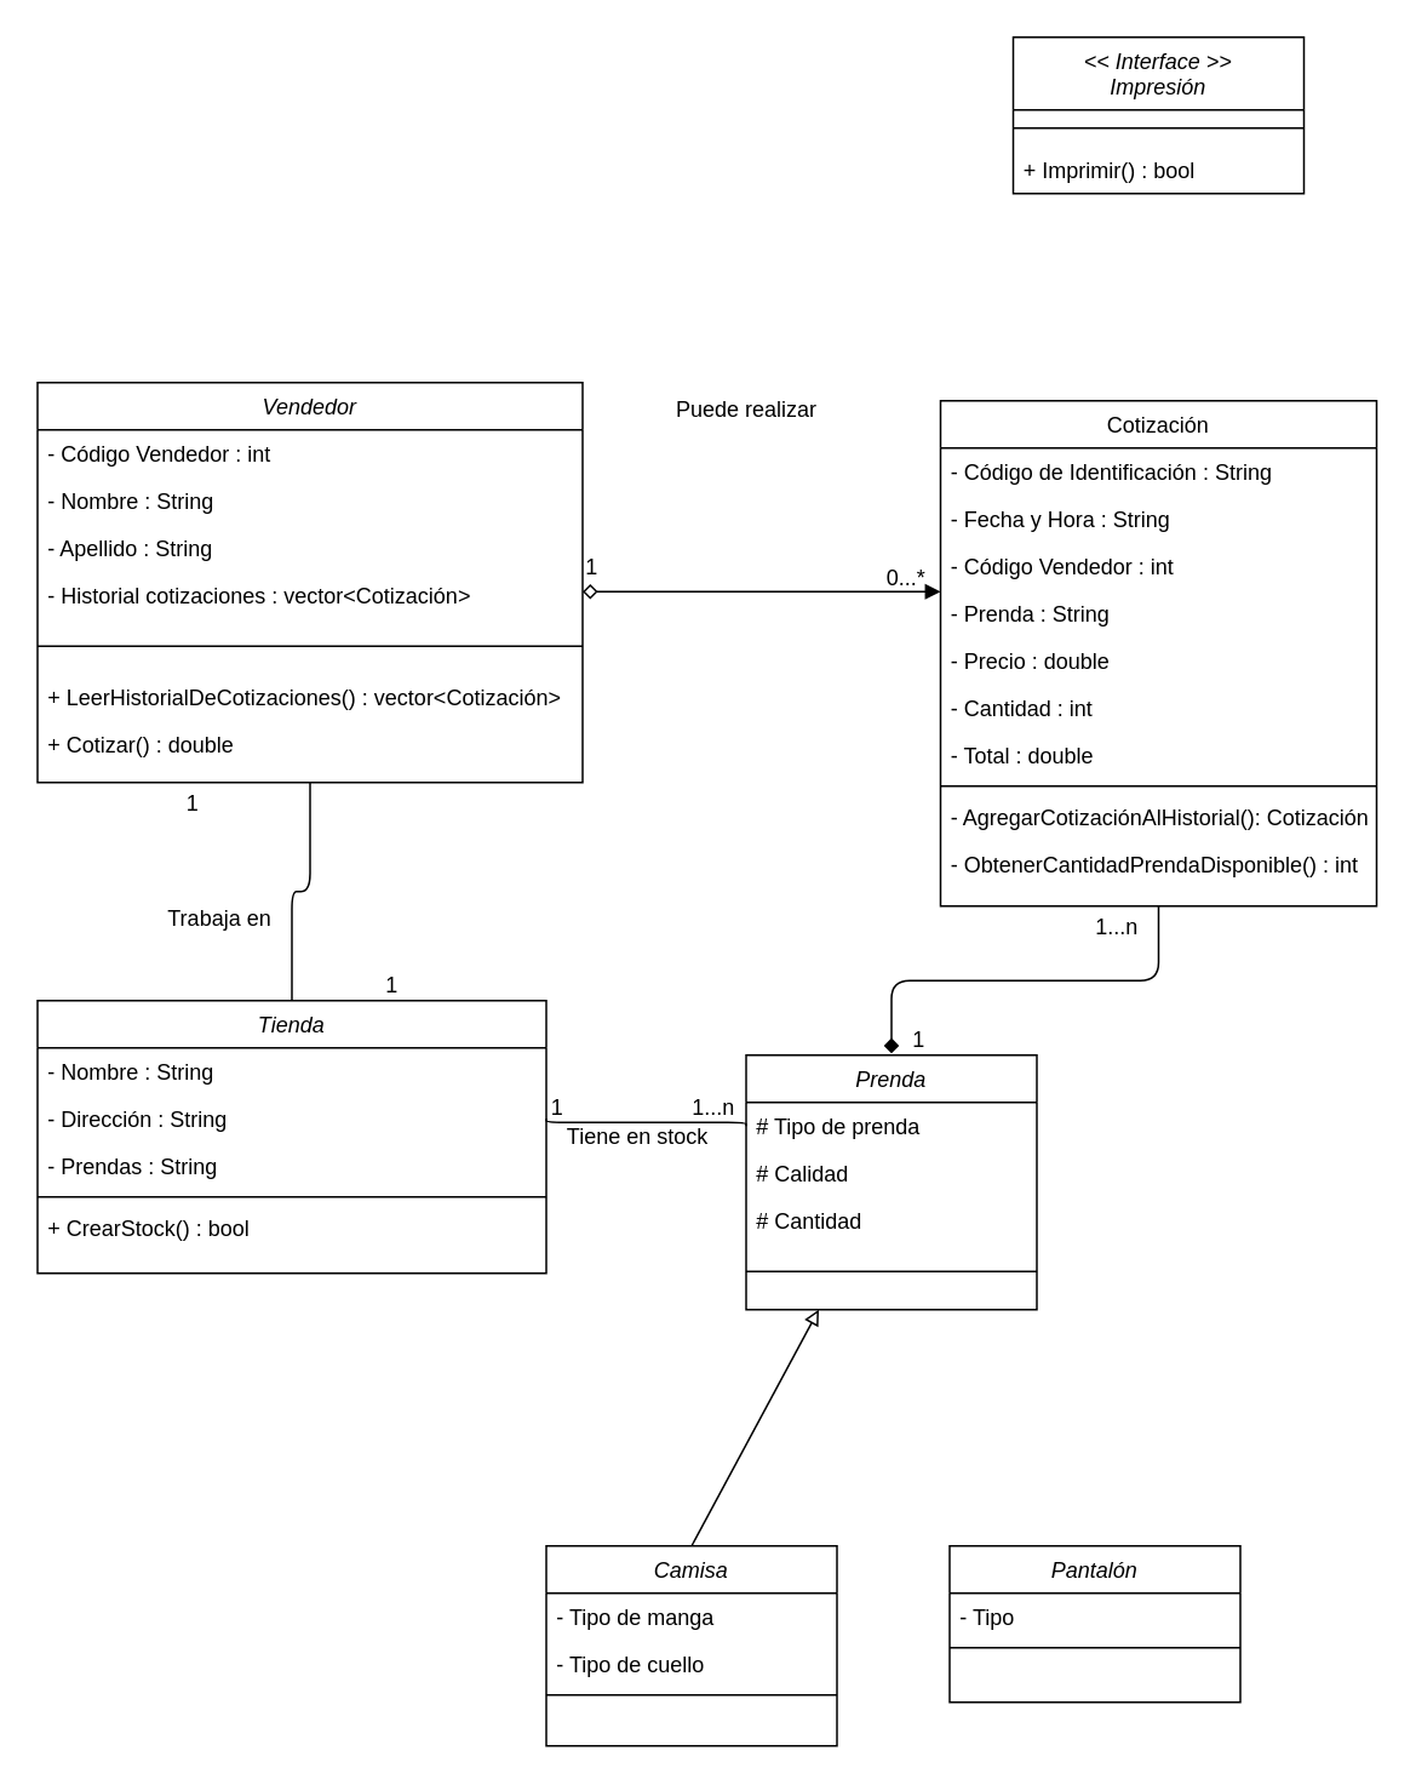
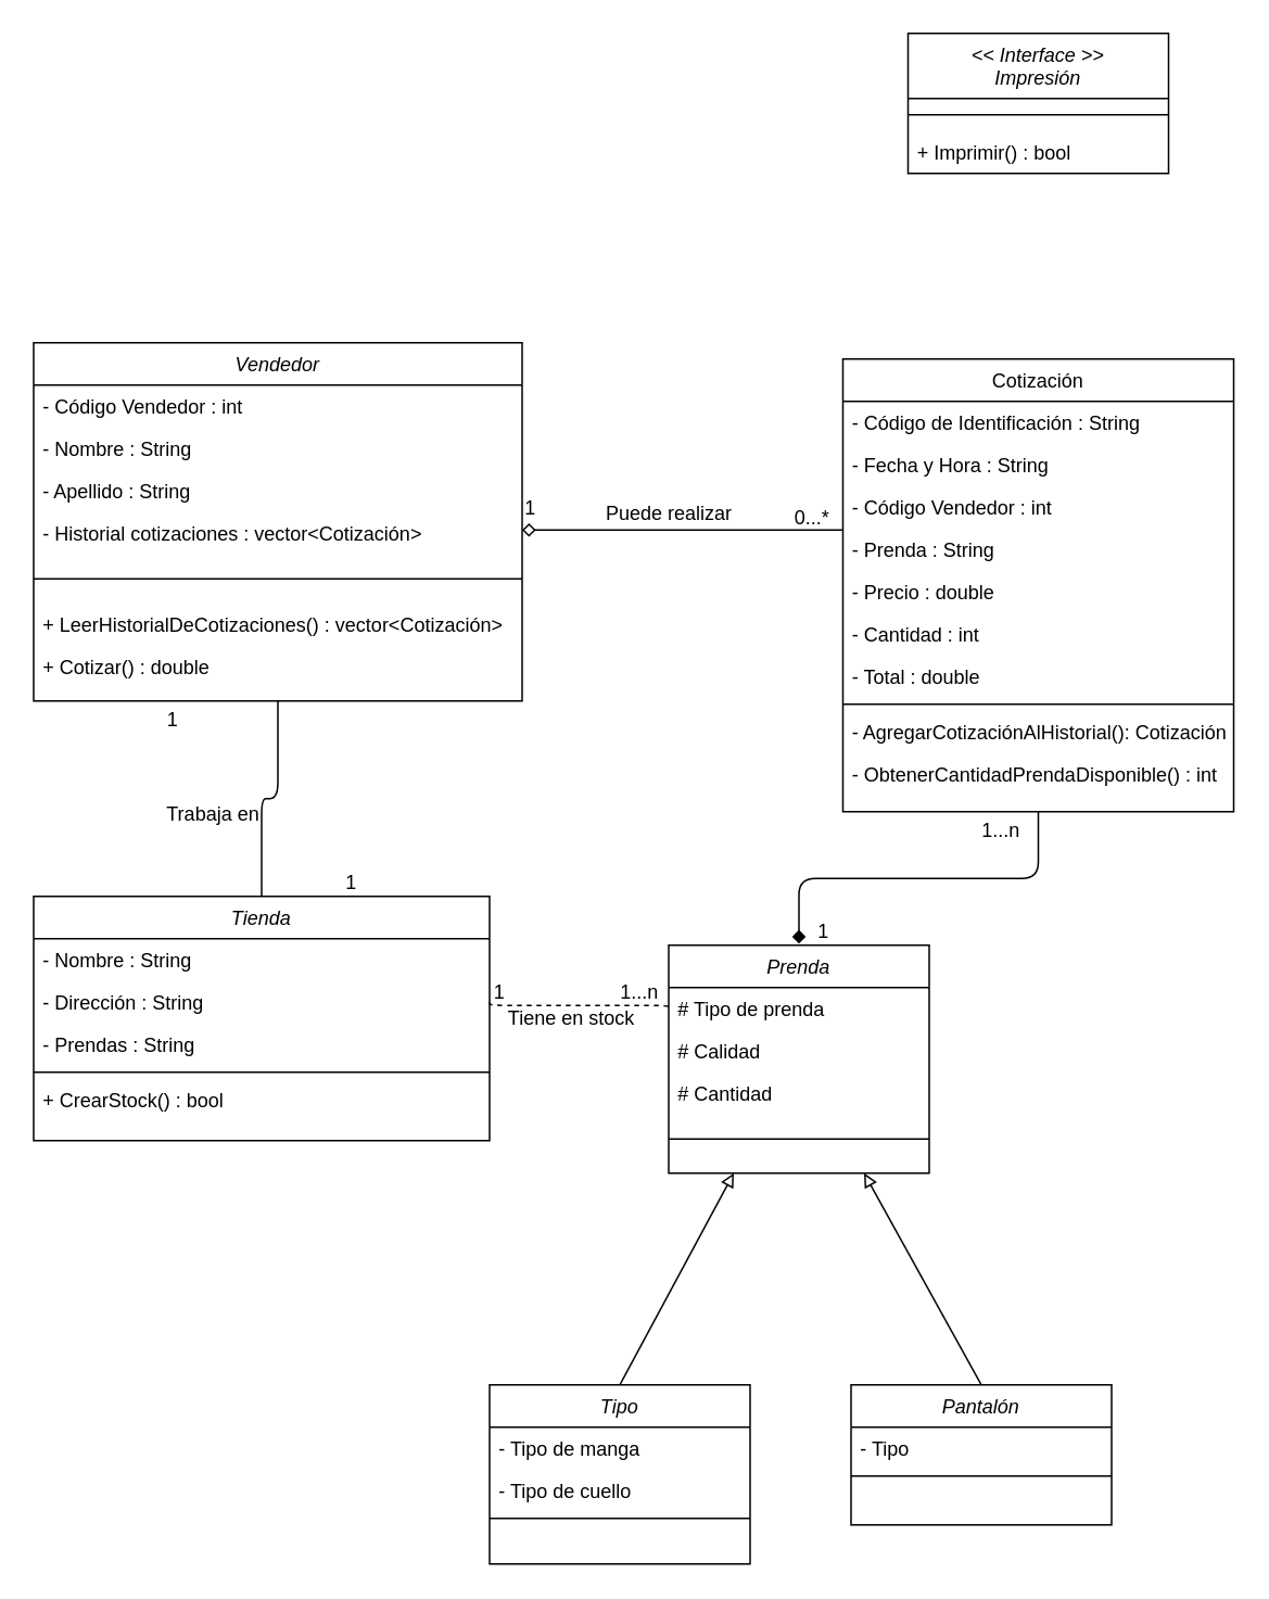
- <mxCell id="54" value="Puede realizar" style="text;html=1;align=center;verticalAlign=middle;resizable=0;points=[];autosize=1;strokeColor=none;fillColor=none;" vertex="1" parent="1"><mxGeometry x="360" y="210" width="100" height="30" as="geometry" /></mxCell>
+ <mxCell id="54" value="Puede realizar" style="text;html=1;align=center;verticalAlign=middle;resizable=0;points=[];autosize=1;strokeColor=none;fillColor=none;" vertex="1" parent="1"><mxGeometry x="360" y="300" width="100" height="30" as="geometry" /></mxCell>
- <mxCell id="21" value="" style="endArrow=block;html=1;shadow=0;fontFamily=Helvetica;fontSize=11;fontColor=default;align=center;endFill=1;strokeColor=default;strokeWidth=1;edgeStyle=elbowEdgeStyle;elbow=vertical;startArrow=diamond;startFill=0;" parent="1" source="2" target="10" edge="1"><mxGeometry x="0.5" y="41" relative="1" as="geometry"><mxPoint x="290" y="362" as="sourcePoint" /><mxPoint x="450" y="362" as="targetPoint" /><mxPoint x="-40" y="32" as="offset" /></mxGeometry></mxCell>
+ <mxCell id="21" value="" style="endArrow=none;html=1;shadow=0;fontFamily=Helvetica;fontSize=11;fontColor=default;align=center;endFill=1;strokeColor=default;strokeWidth=1;edgeStyle=elbowEdgeStyle;elbow=vertical;startArrow=diamond;startFill=0;" parent="1" source="2" target="10" edge="1"><mxGeometry x="0.5" y="41" relative="1" as="geometry"><mxPoint x="290" y="362" as="sourcePoint" /><mxPoint x="450" y="362" as="targetPoint" /><mxPoint x="-40" y="32" as="offset" /></mxGeometry></mxCell>
- <mxCell id="55" value="Trabaja en" style="text;html=1;align=center;verticalAlign=middle;resizable=0;points=[];autosize=1;strokeColor=none;fillColor=none;" vertex="1" parent="1"><mxGeometry x="80" y="490" width="80" height="30" as="geometry" /></mxCell>
+ <mxCell id="55" value="Trabaja en" style="text;html=1;align=center;verticalAlign=middle;resizable=0;points=[];autosize=1;strokeColor=none;fillColor=none;" vertex="1" parent="1"><mxGeometry x="90" y="485" width="80" height="30" as="geometry" /></mxCell>
- <mxCell id="35" value="" style="endArrow=none;html=1;shadow=0;fontFamily=Helvetica;fontSize=11;fontColor=default;align=center;endFill=1;strokeColor=default;strokeWidth=1;edgeStyle=elbowEdgeStyle;elbow=vertical;entryX=0;entryY=0.5;entryDx=0;entryDy=0;exitX=1;exitY=0.5;exitDx=0;exitDy=0;" parent="1" source="26" target="31" edge="1"><mxGeometry x="0.5" y="41" relative="1" as="geometry"><mxPoint x="300" y="614.5" as="sourcePoint" /><mxPoint x="428" y="614.5" as="targetPoint" /><mxPoint x="-40" y="32" as="offset" /></mxGeometry></mxCell>
+ <mxCell id="35" value="" style="endArrow=none;html=1;shadow=0;fontFamily=Helvetica;fontSize=11;fontColor=default;align=center;endFill=1;strokeColor=default;strokeWidth=1;edgeStyle=elbowEdgeStyle;elbow=vertical;entryX=0;entryY=0.5;entryDx=0;entryDy=0;exitX=1;exitY=0.5;exitDx=0;exitDy=0;dashed=1;" parent="1" source="26" target="31" edge="1"><mxGeometry x="0.5" y="41" relative="1" as="geometry"><mxPoint x="300" y="614.5" as="sourcePoint" /><mxPoint x="428" y="614.5" as="targetPoint" /><mxPoint x="-40" y="32" as="offset" /></mxGeometry></mxCell>
+ <mxCell id="49" value="" style="endArrow=block;html=1;rounded=0;endFill=0;exitX=0.5;exitY=0;exitDx=0;exitDy=0;entryX=0.75;entryY=1;entryDx=0;entryDy=0;" parent="1" source="45" target="30" edge="1"><mxGeometry width="50" height="50" relative="1" as="geometry"><mxPoint x="348" y="820" as="sourcePoint" /><mxPoint x="440" y="750" as="targetPoint" /></mxGeometry></mxCell>
- <mxCell id="41" value="Camisa" style="swimlane;fontStyle=2;align=center;verticalAlign=top;childLayout=stackLayout;horizontal=1;startSize=26;horizontalStack=0;resizeParent=1;resizeLast=0;collapsible=1;marginBottom=0;rounded=0;shadow=0;strokeWidth=1;" parent="1" vertex="1"><mxGeometry x="300" y="850" width="160" height="110" as="geometry"><mxRectangle x="220" y="120" width="160" height="26" as="alternateBounds" /></mxGeometry></mxCell>
+ <mxCell id="41" value="Tipo" style="swimlane;fontStyle=2;align=center;verticalAlign=top;childLayout=stackLayout;horizontal=1;startSize=26;horizontalStack=0;resizeParent=1;resizeLast=0;collapsible=1;marginBottom=0;rounded=0;shadow=0;strokeWidth=1;" parent="1" vertex="1"><mxGeometry x="300" y="850" width="160" height="110" as="geometry"><mxRectangle x="220" y="120" width="160" height="26" as="alternateBounds" /></mxGeometry></mxCell>
